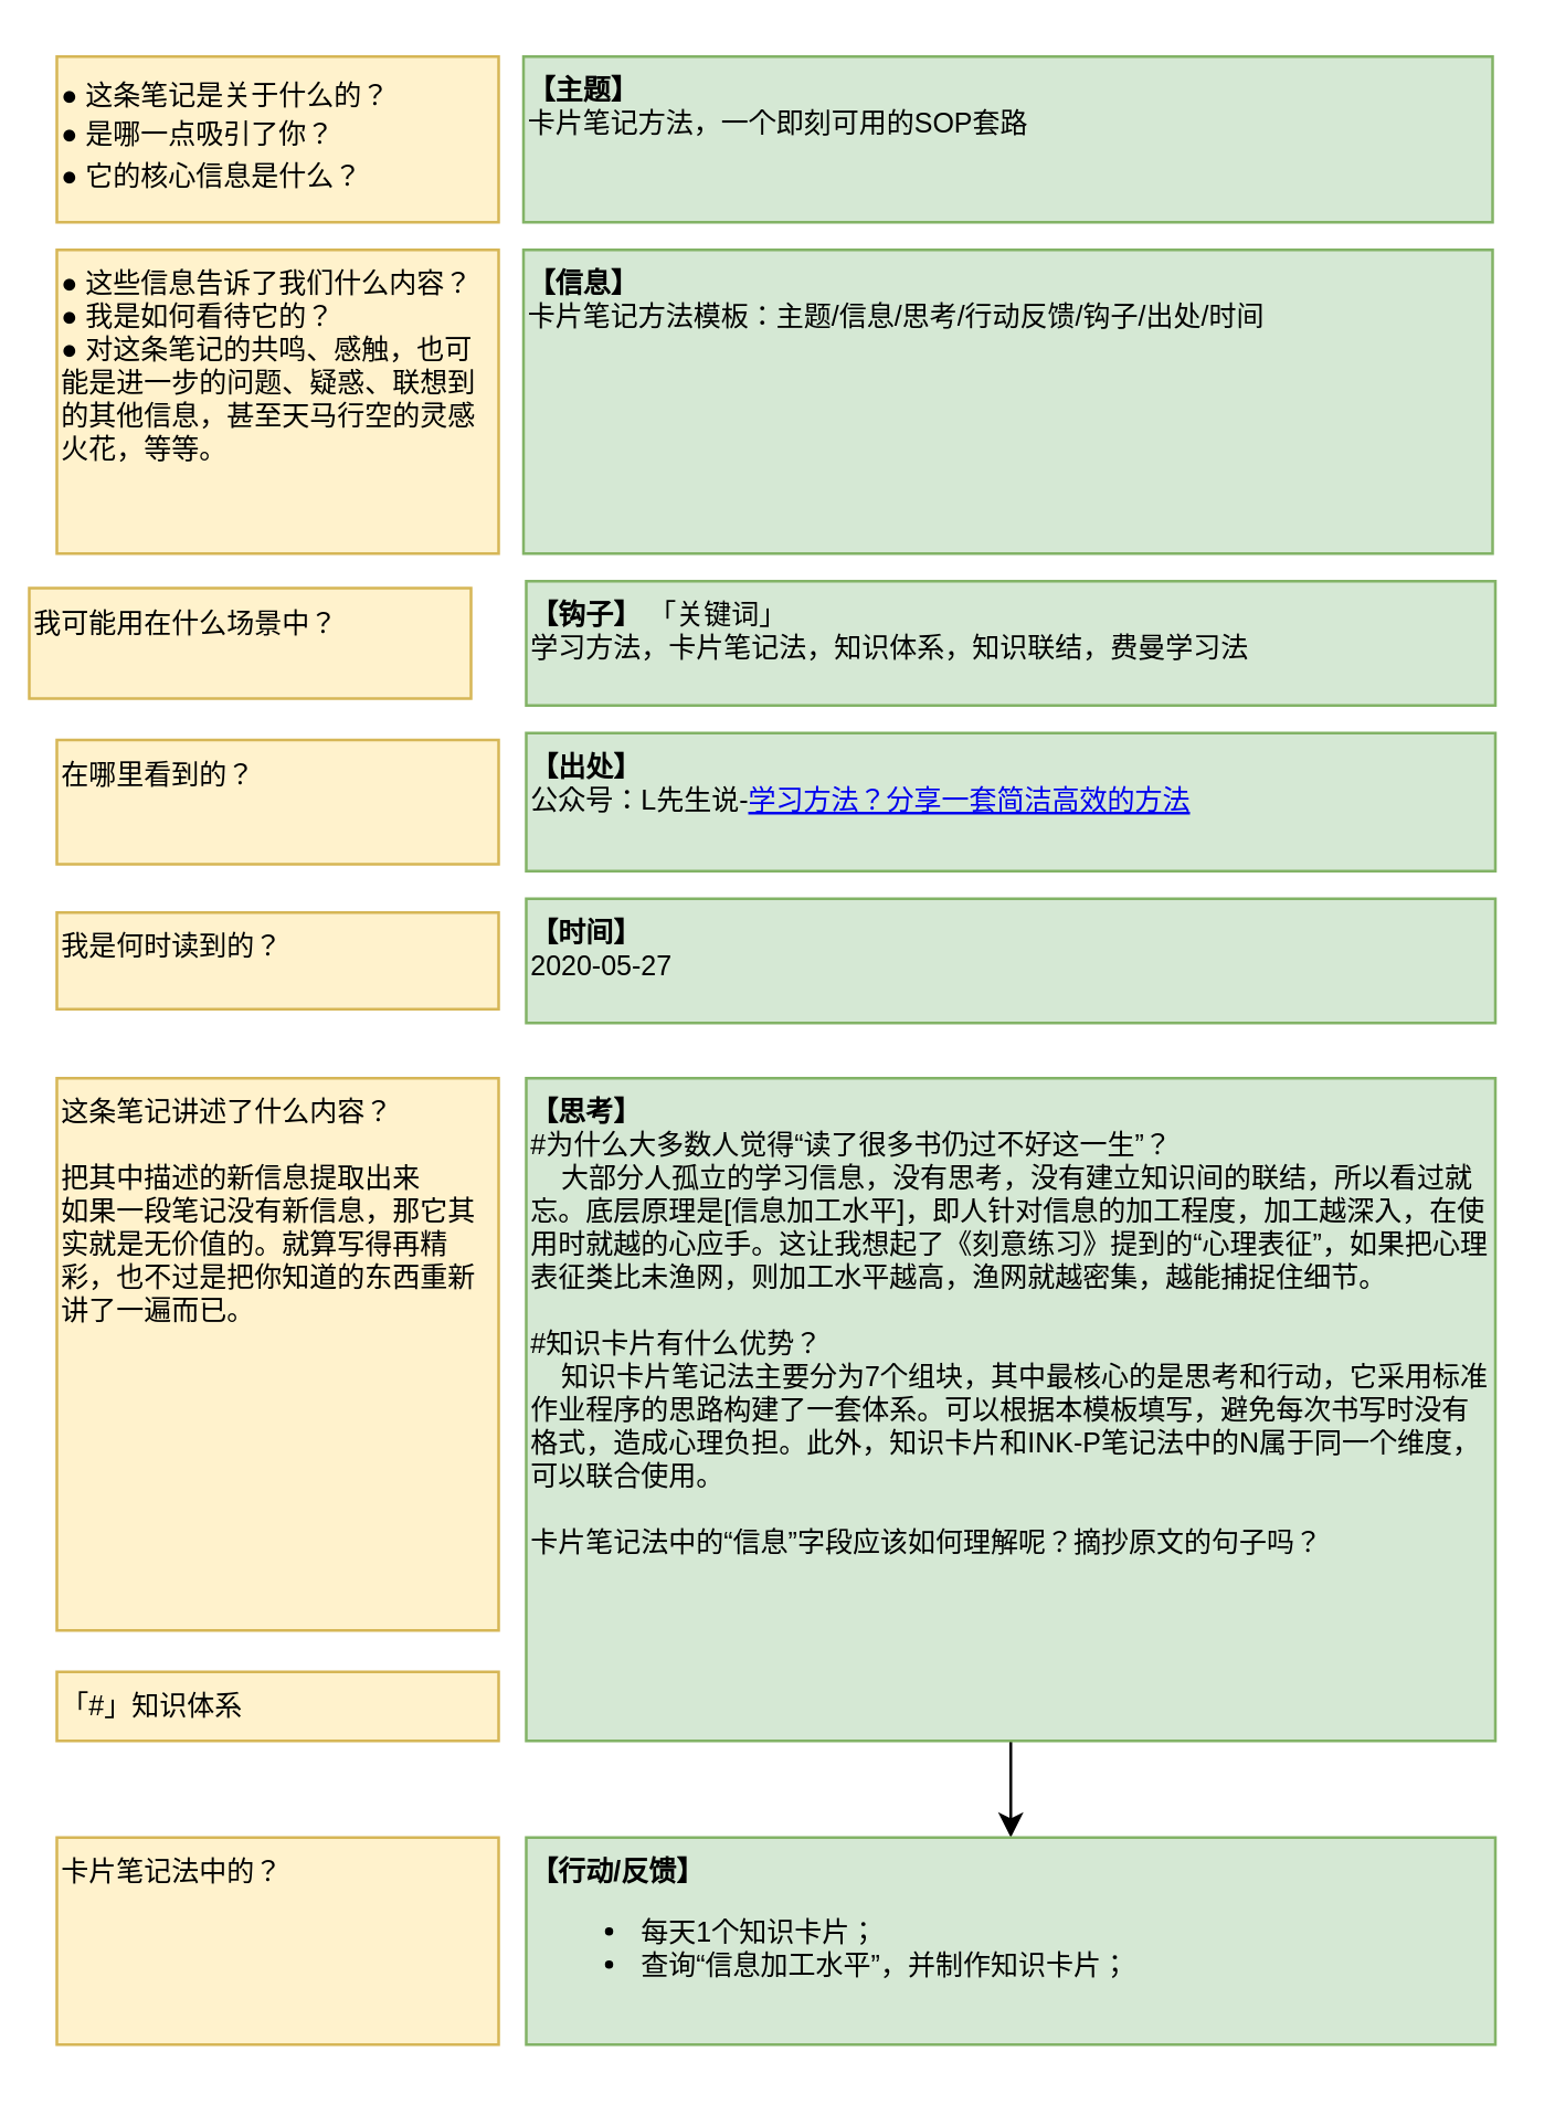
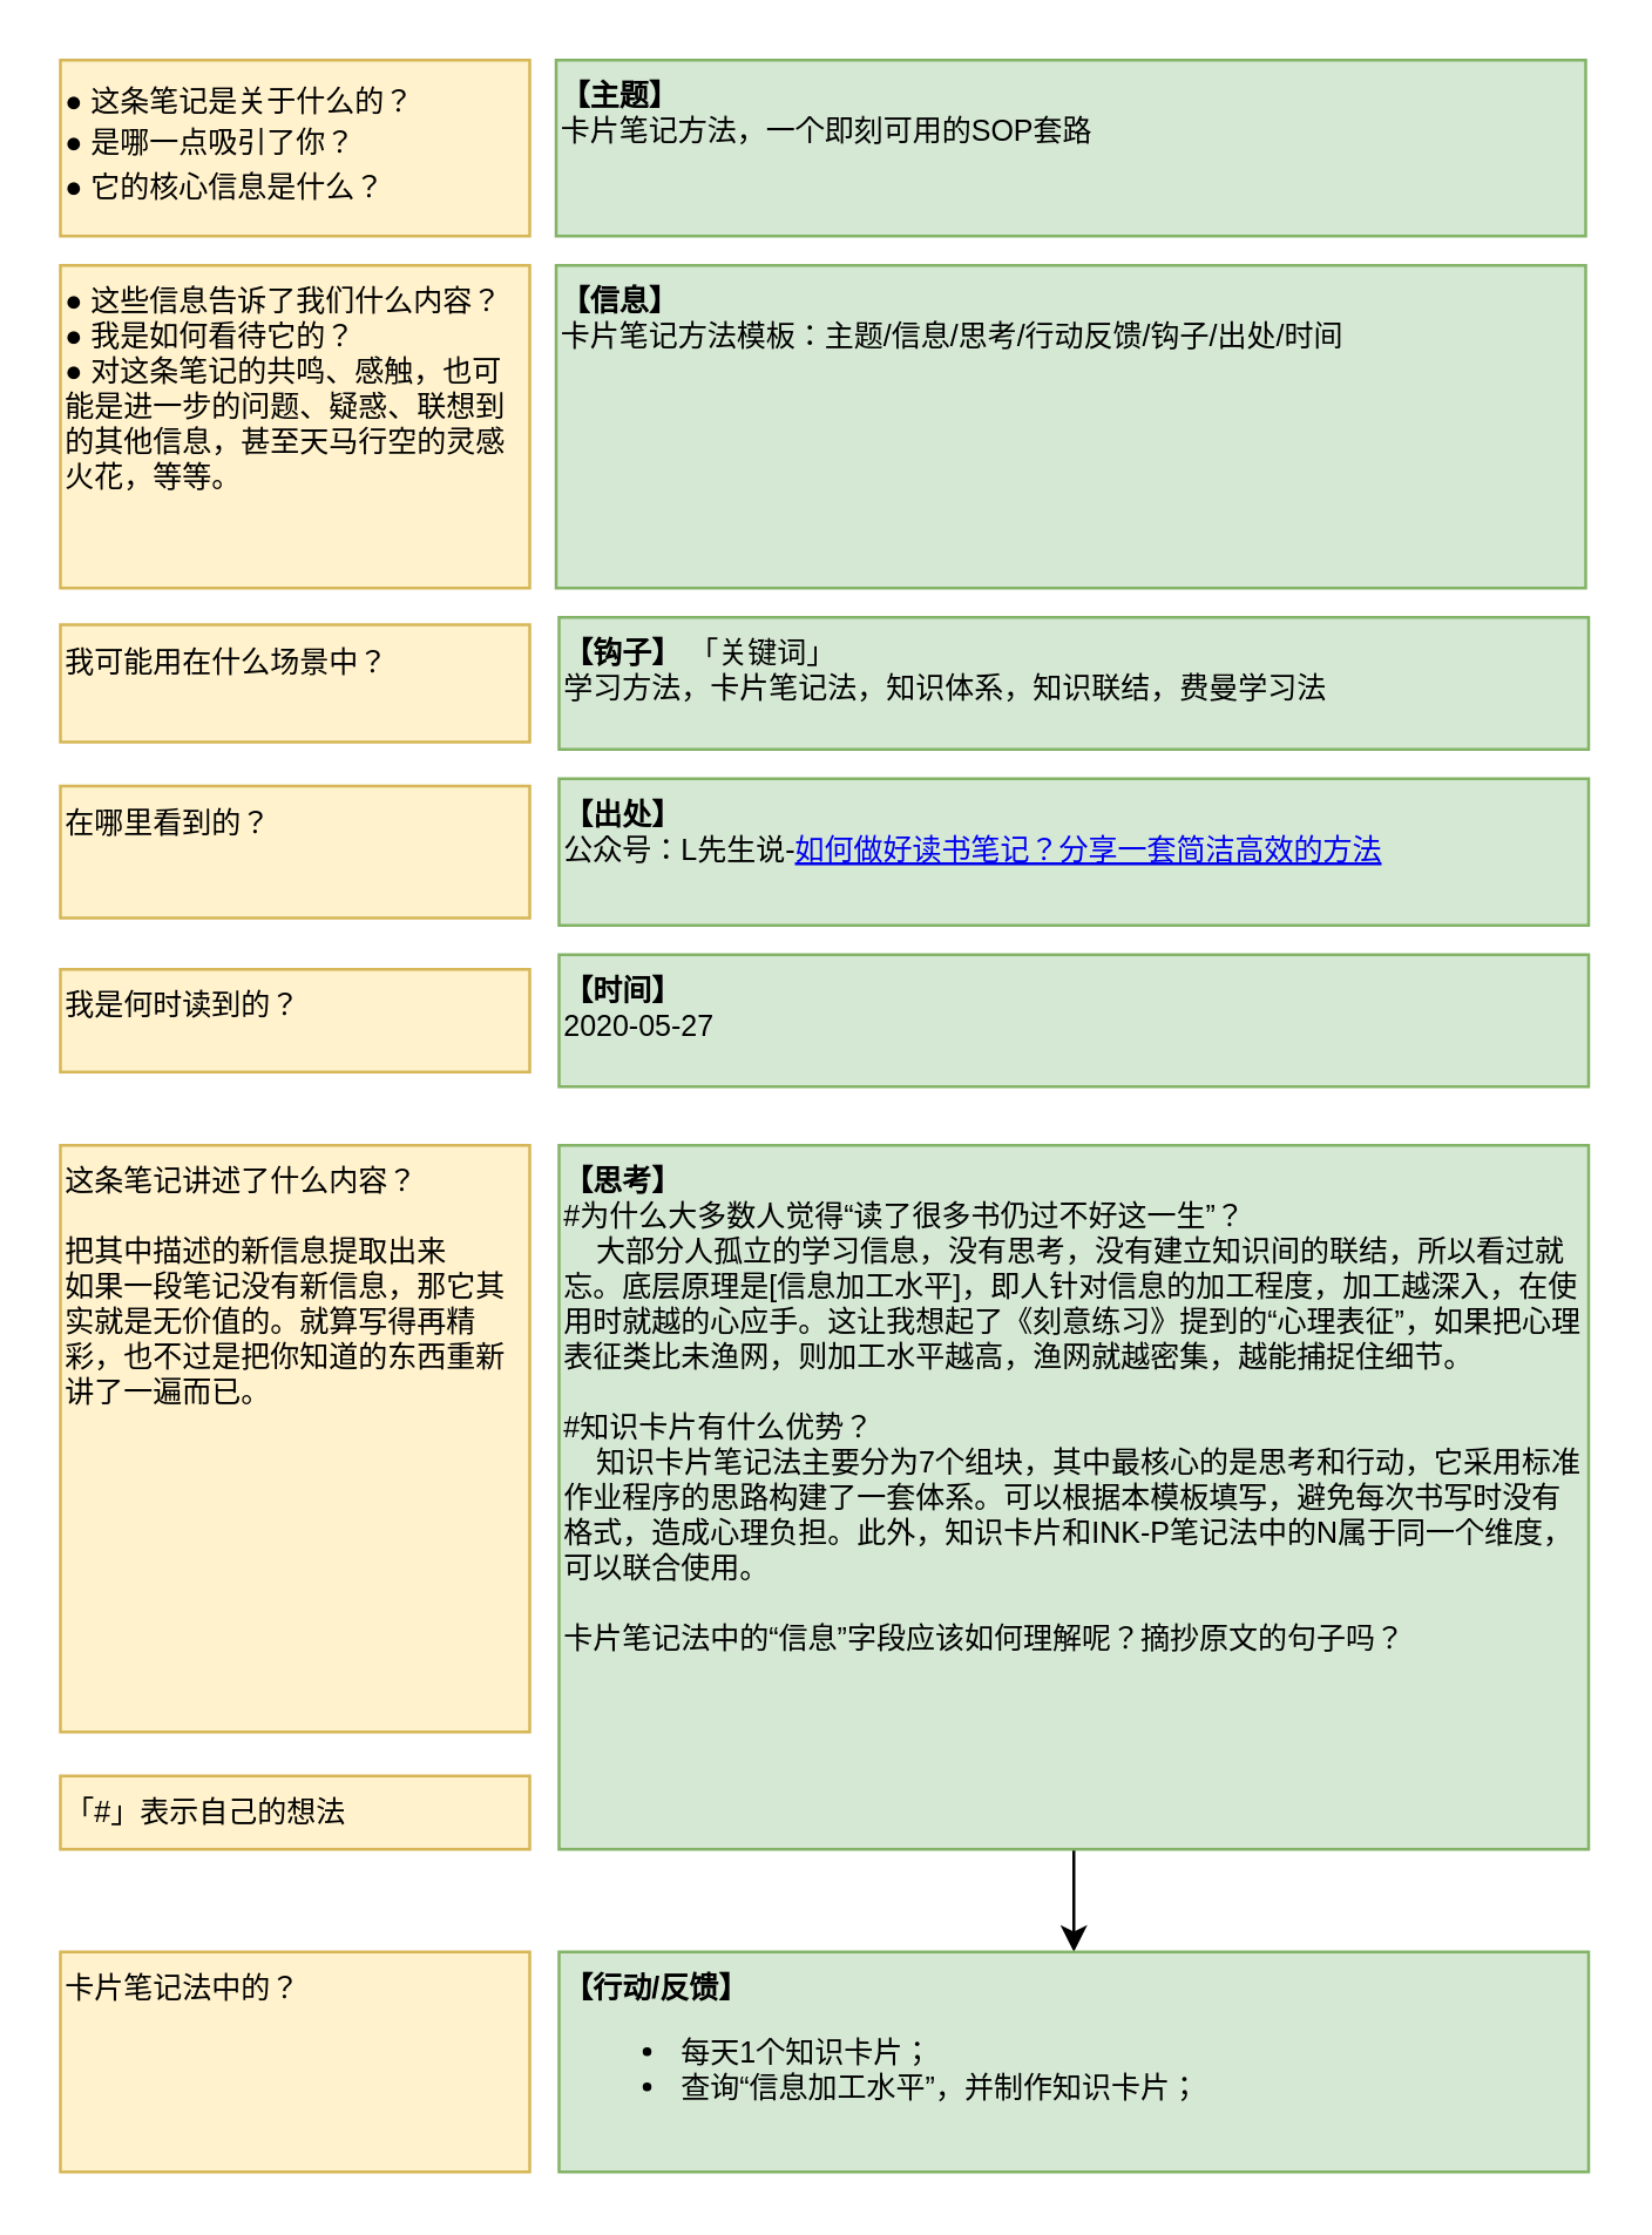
- <mxCell id="8" value="&lt;div style=&quot;font-size: 10px&quot;&gt;我可能用在什么场景中？&lt;br&gt;&lt;/div&gt;" style="text;whiteSpace=wrap;html=1;fillColor=#fff2cc;strokeColor=#d6b656;" vertex="1" parent="1"><mxGeometry x="10" y="212.5" width="160" height="40" as="geometry" /></mxCell>
+ <mxCell id="8" value="&lt;div style=&quot;font-size: 10px&quot;&gt;我可能用在什么场景中？&lt;br&gt;&lt;/div&gt;" style="text;whiteSpace=wrap;html=1;fillColor=#fff2cc;strokeColor=#d6b656;" vertex="1" parent="1"><mxGeometry x="20" y="212.5" width="160" height="40" as="geometry" /></mxCell>
- <mxCell id="16" value="&lt;span style=&quot;font-size: 10px&quot;&gt;&lt;div style=&quot;font-size: 10px&quot;&gt;&lt;div&gt;&lt;span style=&quot;font-weight: bold&quot;&gt;【出处】&lt;/span&gt;&lt;/div&gt;&lt;div&gt;公众号：L先生说-&lt;a href=&quot;https://mp.weixin.qq.com/s/hE93kC-1bdNqYnJyt3LjSQ&quot;&gt;学习方法？分享一套简洁高效的方法&lt;/a&gt;&lt;/div&gt;&lt;div&gt;&lt;br&gt;&lt;/div&gt;&lt;/div&gt;&lt;/span&gt;" style="text;whiteSpace=wrap;html=1;fillColor=#d5e8d4;strokeColor=#82b366;" vertex="1" parent="1"><mxGeometry x="190" y="265" width="351" height="50" as="geometry" /></mxCell>
+ <mxCell id="16" value="&lt;span style=&quot;font-size: 10px&quot;&gt;&lt;div style=&quot;font-size: 10px&quot;&gt;&lt;div&gt;&lt;span style=&quot;font-weight: bold&quot;&gt;【出处】&lt;/span&gt;&lt;/div&gt;&lt;div&gt;公众号：L先生说-&lt;a href=&quot;https://mp.weixin.qq.com/s/hE93kC-1bdNqYnJyt3LjSQ&quot;&gt;如何做好读书笔记？分享一套简洁高效的方法&lt;/a&gt;&lt;/div&gt;&lt;div&gt;&lt;br&gt;&lt;/div&gt;&lt;/div&gt;&lt;/span&gt;" style="text;whiteSpace=wrap;html=1;fillColor=#d5e8d4;strokeColor=#82b366;" vertex="1" parent="1"><mxGeometry x="190" y="265" width="351" height="50" as="geometry" /></mxCell>
- <mxCell id="7" value="&lt;div style=&quot;font-size: 10px&quot;&gt;「#」知识体系&lt;br&gt;&lt;/div&gt;" style="text;whiteSpace=wrap;html=1;fillColor=#fff2cc;strokeColor=#d6b656;" vertex="1" parent="1"><mxGeometry x="20" y="605" width="160" height="25" as="geometry" /></mxCell>
+ <mxCell id="7" value="&lt;div style=&quot;font-size: 10px&quot;&gt;「#」表示自己的想法&lt;br&gt;&lt;/div&gt;" style="text;whiteSpace=wrap;html=1;fillColor=#fff2cc;strokeColor=#d6b656;" vertex="1" parent="1"><mxGeometry x="20" y="605" width="160" height="25" as="geometry" /></mxCell>
